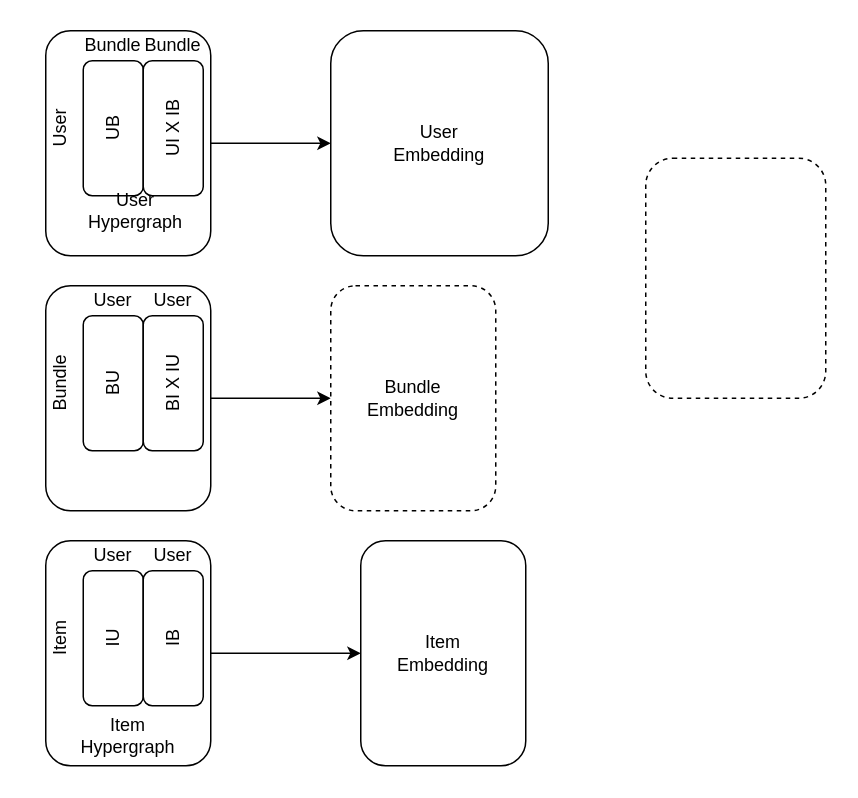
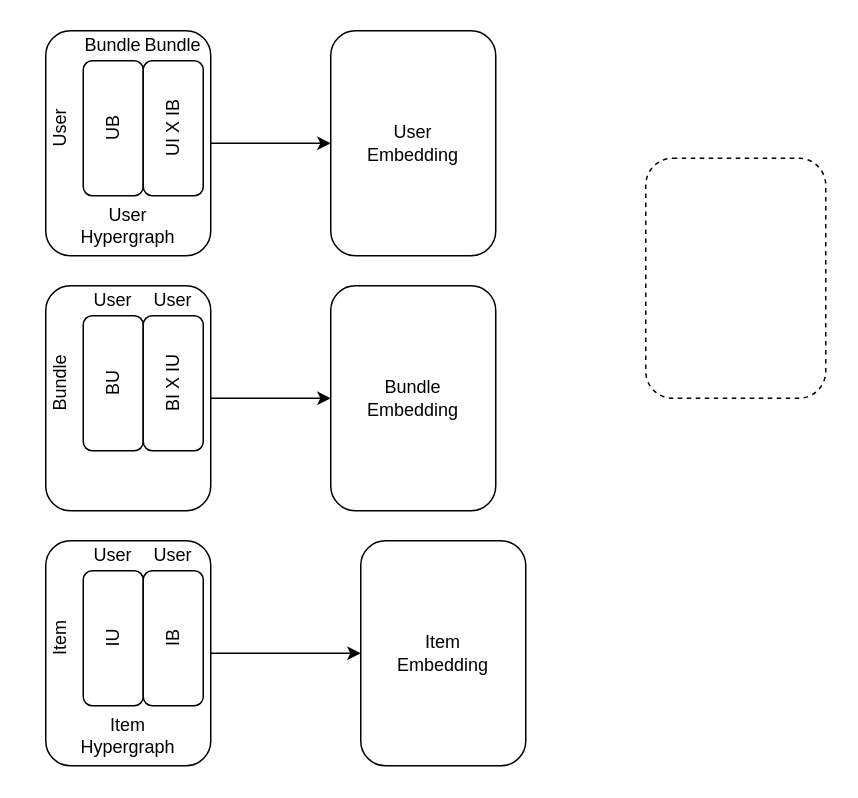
- <mxCell id="25" value="User&lt;br&gt;Embedding" style="rounded=1;whiteSpace=wrap;html=1;" vertex="1" parent="1"><mxGeometry x="220" y="20" width="145" height="150" as="geometry" /></mxCell>
+ <mxCell id="25" value="User&lt;br&gt;Embedding" style="rounded=1;whiteSpace=wrap;html=1;" vertex="1" parent="1"><mxGeometry x="220" y="20" width="110" height="150" as="geometry" /></mxCell>
- <mxCell id="16" value="User Hypergraph" style="text;html=1;strokeColor=none;fillColor=none;align=center;verticalAlign=middle;whiteSpace=wrap;rounded=0;" vertex="1" parent="1"><mxGeometry x="70" y="130" width="40" height="20" as="geometry" /></mxCell>
+ <mxCell id="16" value="User Hypergraph" style="text;html=1;strokeColor=none;fillColor=none;align=center;verticalAlign=middle;whiteSpace=wrap;rounded=0;" vertex="1" parent="1"><mxGeometry x="65" y="140" width="40" height="20" as="geometry" /></mxCell>
- <mxCell id="26" value="Bundle&lt;br&gt;Embedding" style="rounded=1;whiteSpace=wrap;html=1;dashed=1;" vertex="1" parent="1"><mxGeometry x="220" y="190" width="110" height="150" as="geometry" /></mxCell>
+ <mxCell id="26" value="Bundle&lt;br&gt;Embedding" style="rounded=1;whiteSpace=wrap;html=1;" vertex="1" parent="1"><mxGeometry x="220" y="190" width="110" height="150" as="geometry" /></mxCell>
